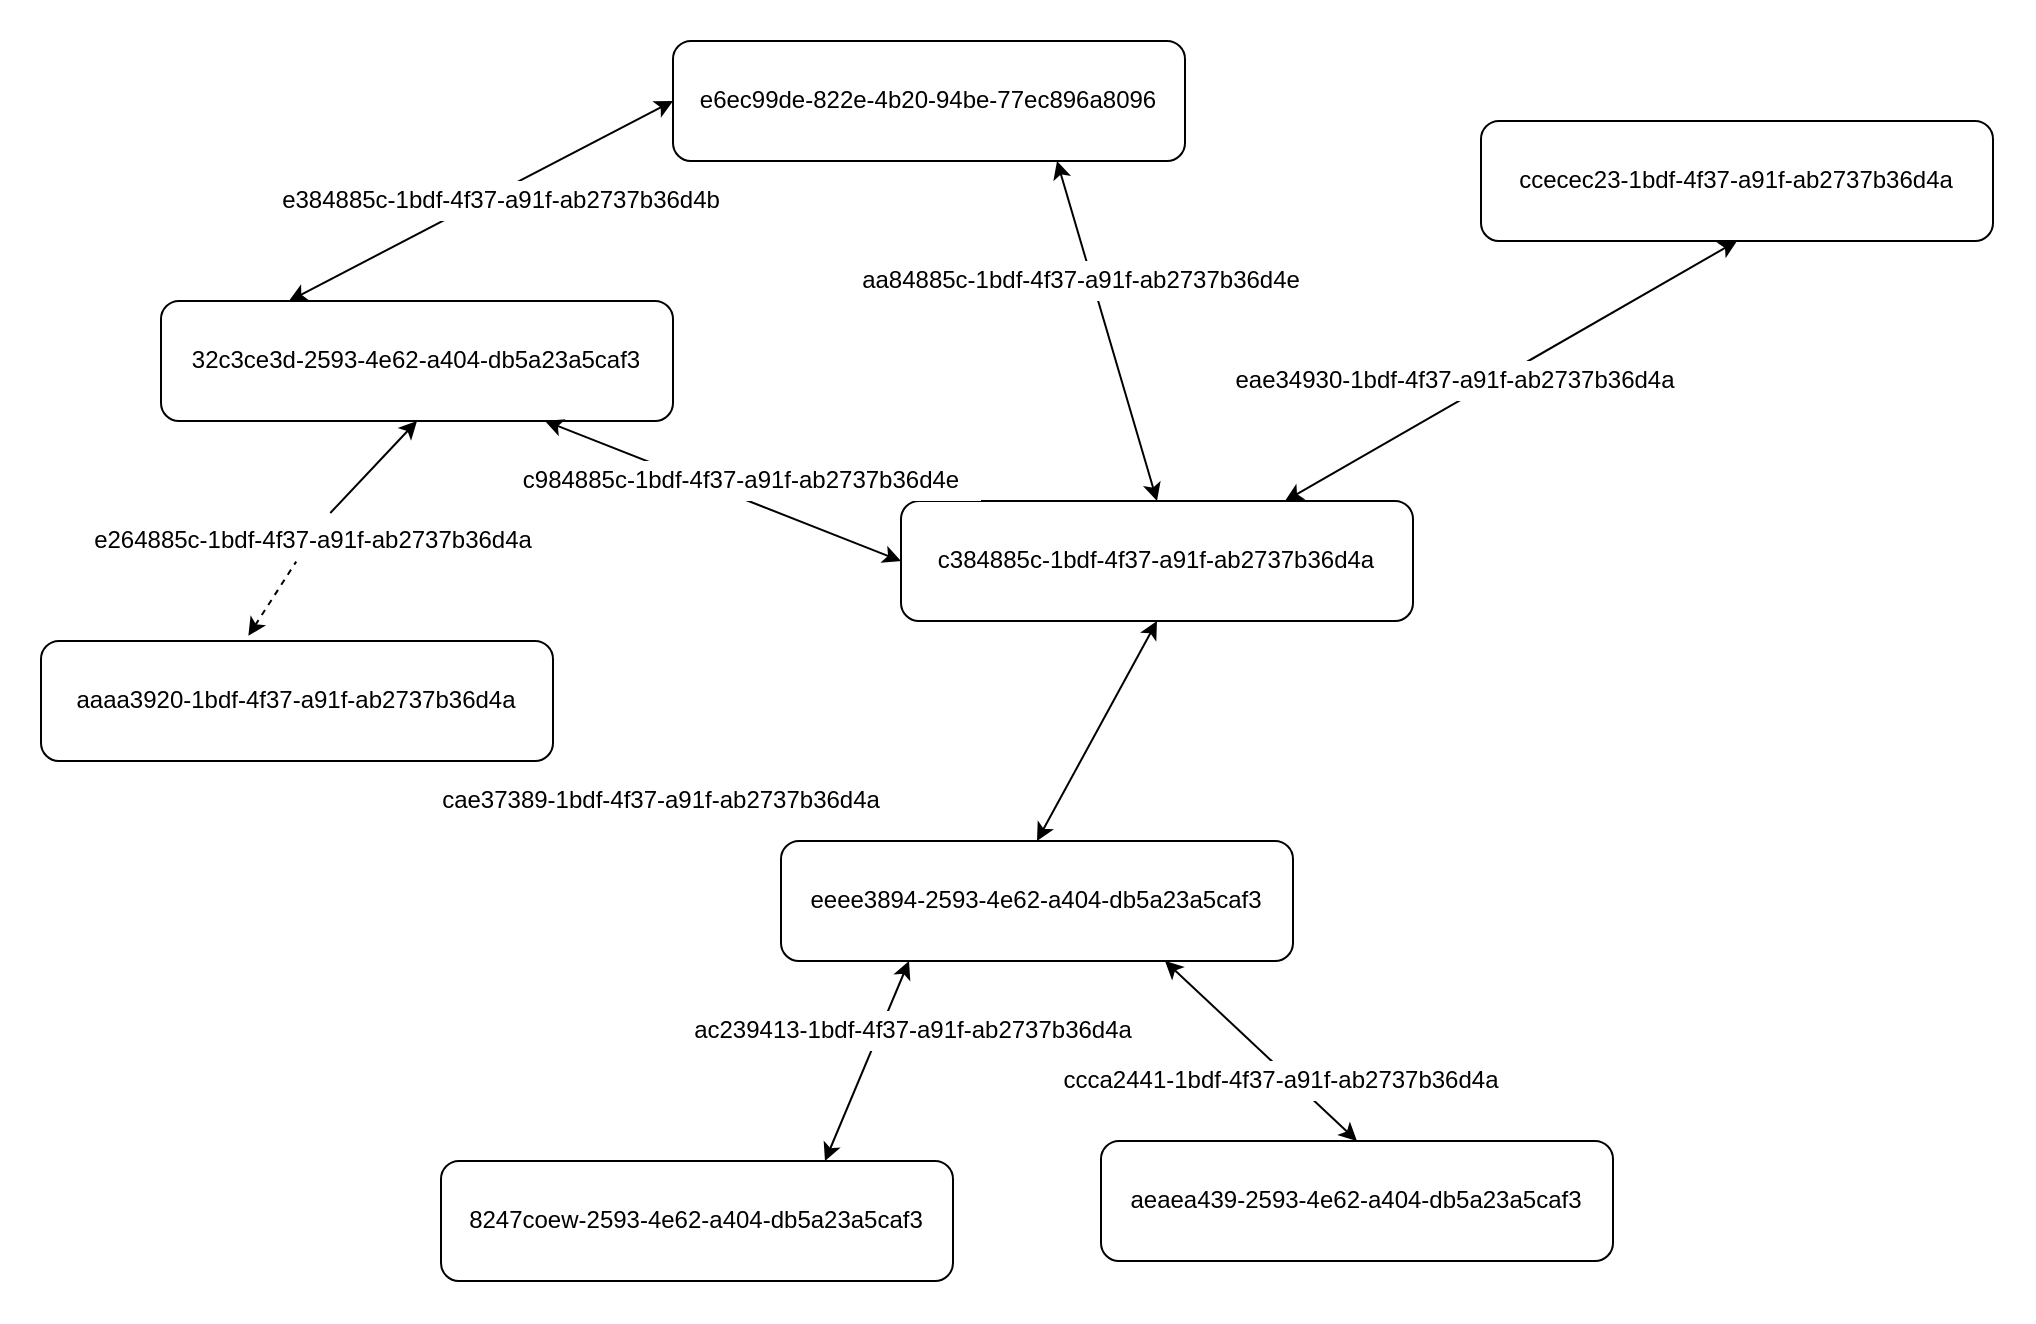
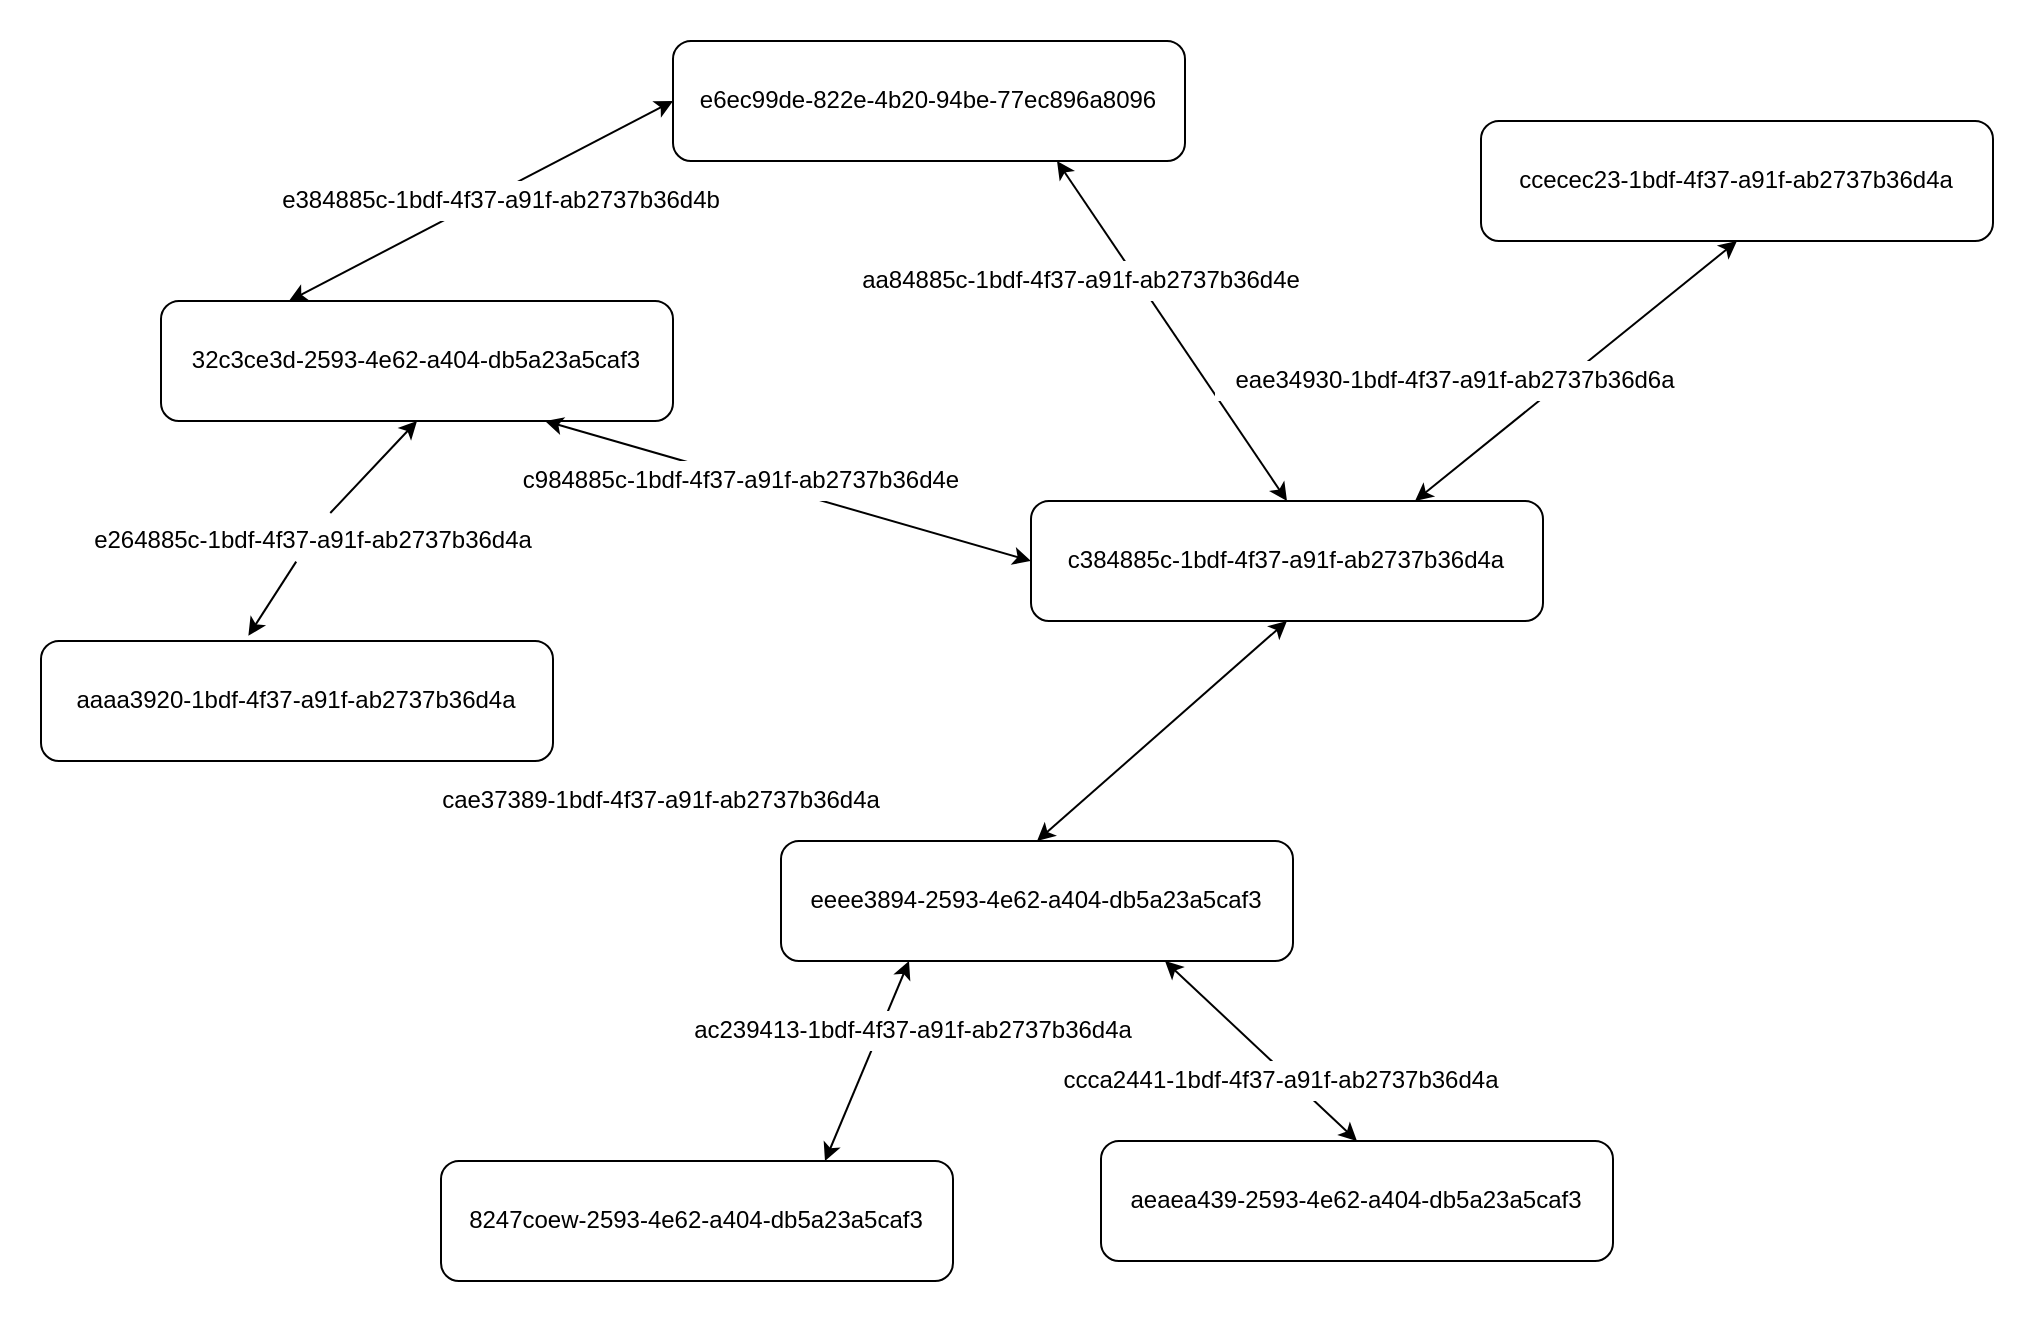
- <mxCell id="23" value="eae34930-1bdf-4f37-a91f-ab2737b36d4a" style="text;html=1;align=center;verticalAlign=middle;resizable=0;points=[];autosize=1;strokeColor=none;fillColor=default;rounded=0;glass=0;" vertex="1" parent="1"><mxGeometry x="607" y="180" width="240" height="20" as="geometry" /></mxCell>
+ <mxCell id="23" value="eae34930-1bdf-4f37-a91f-ab2737b36d6a" style="text;html=1;align=center;verticalAlign=middle;resizable=0;points=[];autosize=1;strokeColor=none;fillColor=default;rounded=0;glass=0;" vertex="1" parent="1"><mxGeometry x="607" y="180" width="240" height="20" as="geometry" /></mxCell>
- <mxCell id="3" value="c384885c-1bdf-4f37-a91f-ab2737b36d4a" style="rounded=1;whiteSpace=wrap;html=1;" parent="1" vertex="1"><mxGeometry x="450" y="250" width="256" height="60" as="geometry" /></mxCell>
+ <mxCell id="3" value="c384885c-1bdf-4f37-a91f-ab2737b36d4a" style="rounded=1;whiteSpace=wrap;html=1;" parent="1" vertex="1"><mxGeometry x="515" y="250" width="256" height="60" as="geometry" /></mxCell>
- <mxCell id="26" value="" style="endArrow=none;startArrow=classic;html=1;rounded=0;exitX=0.405;exitY=-0.043;exitDx=0;exitDy=0;entryX=0.465;entryY=1.015;entryDx=0;entryDy=0;exitPerimeter=0;entryPerimeter=0;dashed=1;" edge="1" parent="1" source="11" target="25"><mxGeometry width="50" height="50" relative="1" as="geometry"><mxPoint x="148" y="320" as="sourcePoint" /><mxPoint x="208" y="210" as="targetPoint" /></mxGeometry></mxCell>
+ <mxCell id="26" value="" style="endArrow=none;startArrow=classic;html=1;rounded=0;exitX=0.405;exitY=-0.043;exitDx=0;exitDy=0;entryX=0.465;entryY=1.015;entryDx=0;entryDy=0;exitPerimeter=0;entryPerimeter=0;" edge="1" parent="1" source="11" target="25"><mxGeometry width="50" height="50" relative="1" as="geometry"><mxPoint x="148" y="320" as="sourcePoint" /><mxPoint x="208" y="210" as="targetPoint" /></mxGeometry></mxCell>
